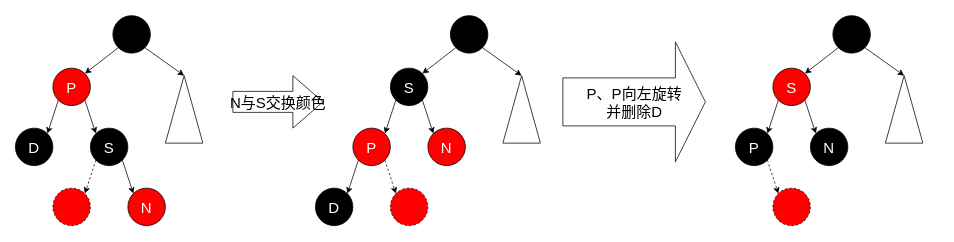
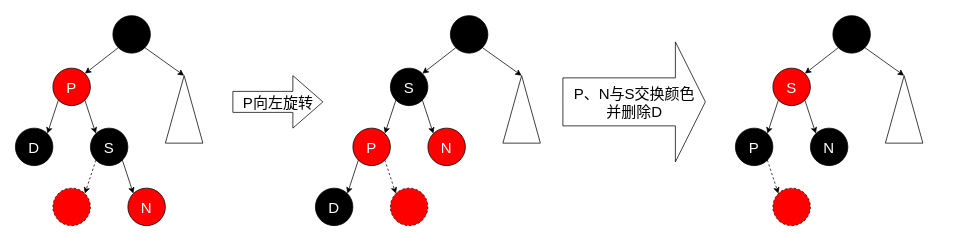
- <mxCell id="13" value="&lt;font color=&quot;#000000&quot;&gt;N与S交换颜色&lt;/font&gt;" style="html=1;shadow=0;dashed=0;align=center;verticalAlign=middle;shape=mxgraph.arrows2.arrow;dy=0.6;dx=40;notch=0;sketch=0;strokeColor=#000000;fontSize=20;fontColor=#FFFFFF;fillColor=#FFFFFF;" vertex="1" parent="1"><mxGeometry x="310" y="100" width="120" height="70" as="geometry" /></mxCell>
+ <mxCell id="13" value="&lt;font color=&quot;#000000&quot;&gt;P向左旋转&lt;/font&gt;" style="html=1;shadow=0;dashed=0;align=center;verticalAlign=middle;shape=mxgraph.arrows2.arrow;dy=0.6;dx=40;notch=0;sketch=0;strokeColor=#000000;fontSize=20;fontColor=#FFFFFF;fillColor=#FFFFFF;" vertex="1" parent="1"><mxGeometry x="310" y="100" width="120" height="70" as="geometry" /></mxCell>
- <mxCell id="40" value="&lt;font color=&quot;#000000&quot;&gt;P、P向左旋转&lt;br&gt;并删除D&lt;br&gt;&lt;/font&gt;" style="html=1;shadow=0;dashed=0;align=center;verticalAlign=middle;shape=mxgraph.arrows2.arrow;dy=0.6;dx=40;notch=0;sketch=0;strokeColor=#000000;fontSize=20;fontColor=#FFFFFF;fillColor=#FFFFFF;" vertex="1" parent="1"><mxGeometry x="750" y="55" width="190" height="160" as="geometry" /></mxCell>
+ <mxCell id="40" value="&lt;font color=&quot;#000000&quot;&gt;P、N与S交换颜色&lt;br&gt;并删除D&lt;br&gt;&lt;/font&gt;" style="html=1;shadow=0;dashed=0;align=center;verticalAlign=middle;shape=mxgraph.arrows2.arrow;dy=0.6;dx=40;notch=0;sketch=0;strokeColor=#000000;fontSize=20;fontColor=#FFFFFF;fillColor=#FFFFFF;" vertex="1" parent="1"><mxGeometry x="750" y="55" width="190" height="160" as="geometry" /></mxCell>
